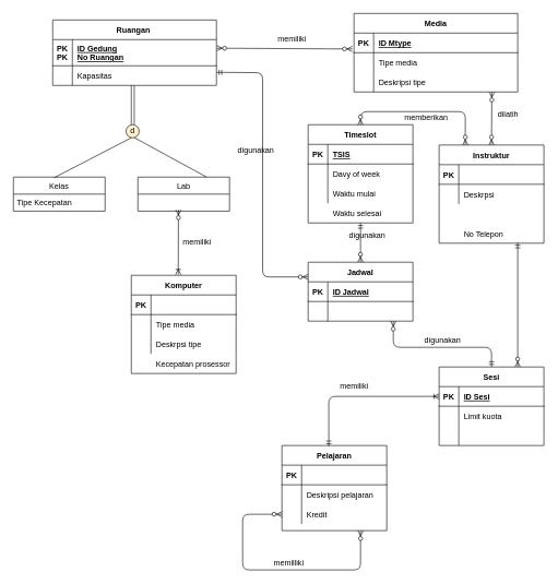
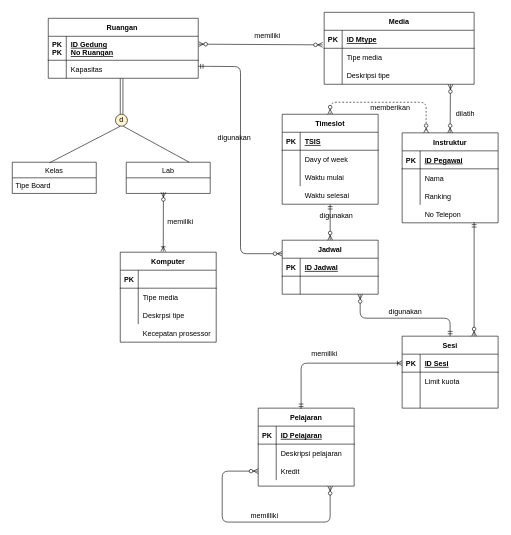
- <mxCell id="66" value="" style="fontSize=12;html=1;endArrow=ERzeroToMany;endFill=1;startArrow=ERzeroToMany;strokeWidth=1;exitX=0.5;exitY=0;exitDx=0;exitDy=0;entryX=0.25;entryY=0;entryDx=0;entryDy=0;edgeStyle=orthogonalEdgeStyle;" edge="1" parent="1" source="56" target="43"><mxGeometry width="100" height="100" relative="1" as="geometry"><mxPoint x="340.5" y="83.12" as="sourcePoint" /><mxPoint x="547.5" y="84.3" as="targetPoint" /><Array as="points"><mxPoint x="550" y="170" /><mxPoint x="710" y="170" /></Array></mxGeometry></mxCell>
+ <mxCell id="66" value="" style="fontSize=12;html=1;endArrow=ERzeroToMany;endFill=1;startArrow=ERzeroToMany;strokeWidth=1;exitX=0.5;exitY=0;exitDx=0;exitDy=0;entryX=0.25;entryY=0;entryDx=0;entryDy=0;edgeStyle=orthogonalEdgeStyle;dashed=1;" edge="1" parent="1" source="56" target="43"><mxGeometry width="100" height="100" relative="1" as="geometry"><mxPoint x="340.5" y="83.12" as="sourcePoint" /><mxPoint x="547.5" y="84.3" as="targetPoint" /><Array as="points"><mxPoint x="550" y="170" /><mxPoint x="710" y="170" /></Array></mxGeometry></mxCell>
- <mxCell id="55" value="dilatih" style="text;html=1;align=center;verticalAlign=middle;resizable=0;points=[];autosize=1;strokeColor=none;fillColor=none;" vertex="1" parent="1"><mxGeometry x="750" y="165" width="50" height="20" as="geometry" /></mxCell>
+ <mxCell id="55" value="dilatih" style="text;html=1;align=center;verticalAlign=middle;resizable=0;points=[];autosize=1;strokeColor=none;fillColor=none;" vertex="1" parent="1"><mxGeometry x="750" y="180" width="50" height="20" as="geometry" /></mxCell>
+ <mxCell id="46" value="ID Pegawai" style="shape=partialRectangle;overflow=hidden;connectable=0;fillColor=none;top=0;left=0;bottom=0;right=0;align=left;spacingLeft=6;fontStyle=5;" vertex="1" parent="44"><mxGeometry x="30" width="130" height="30" as="geometry" /></mxCell>
- <mxCell id="49" value="Deskrpsi" style="shape=partialRectangle;overflow=hidden;connectable=0;fillColor=none;top=0;left=0;bottom=0;right=0;align=left;spacingLeft=6;" vertex="1" parent="47"><mxGeometry x="30" width="130" height="30" as="geometry" /></mxCell>
+ <mxCell id="49" value="Nama" style="shape=partialRectangle;overflow=hidden;connectable=0;fillColor=none;top=0;left=0;bottom=0;right=0;align=left;spacingLeft=6;" vertex="1" parent="47"><mxGeometry x="30" width="130" height="30" as="geometry" /></mxCell>
- <mxCell id="31" value="Tipe Kecepatan" style="text;strokeColor=none;fillColor=none;align=left;verticalAlign=top;spacingLeft=4;spacingRight=4;overflow=hidden;rotatable=0;points=[[0,0.5],[1,0.5]];portConstraint=eastwest;" vertex="1" parent="30"><mxGeometry y="26" width="140" height="26" as="geometry" /></mxCell>
+ <mxCell id="31" value="Tipe Board" style="text;strokeColor=none;fillColor=none;align=left;verticalAlign=top;spacingLeft=4;spacingRight=4;overflow=hidden;rotatable=0;points=[[0,0.5],[1,0.5]];portConstraint=eastwest;" vertex="1" parent="30"><mxGeometry y="26" width="140" height="26" as="geometry" /></mxCell>
+ <mxCell id="52" value="Ranking" style="shape=partialRectangle;overflow=hidden;connectable=0;fillColor=none;top=0;left=0;bottom=0;right=0;align=left;spacingLeft=6;" vertex="1" parent="50"><mxGeometry x="30" width="130" height="30" as="geometry" /></mxCell>
+ <mxCell id="90" value="ID Pelajaran" style="shape=partialRectangle;overflow=hidden;connectable=0;fillColor=none;top=0;left=0;bottom=0;right=0;align=left;spacingLeft=6;fontStyle=5;" vertex="1" parent="88"><mxGeometry x="30" width="130" height="30" as="geometry" /></mxCell>
